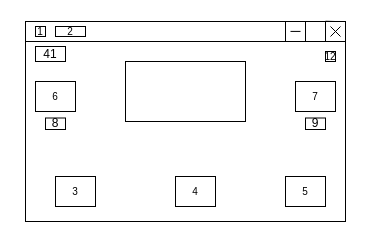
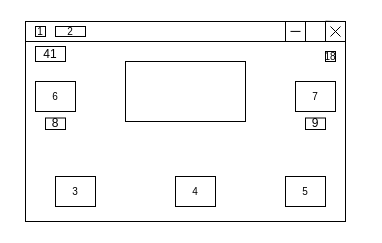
- <mxCell id="26" value="&lt;font style=&quot;font-size: 10px;&quot;&gt;12&lt;/font&gt;" style="text;html=1;strokeColor=none;fillColor=none;align=center;verticalAlign=middle;whiteSpace=wrap;rounded=0;" parent="1" vertex="1"><mxGeometry x="300" y="41" width="60" height="30" as="geometry" /></mxCell>
+ <mxCell id="26" value="&lt;font style=&quot;font-size: 10px;&quot;&gt;18&lt;/font&gt;" style="text;html=1;strokeColor=none;fillColor=none;align=center;verticalAlign=middle;whiteSpace=wrap;rounded=0;" parent="1" vertex="1"><mxGeometry x="300" y="41" width="60" height="30" as="geometry" /></mxCell>
